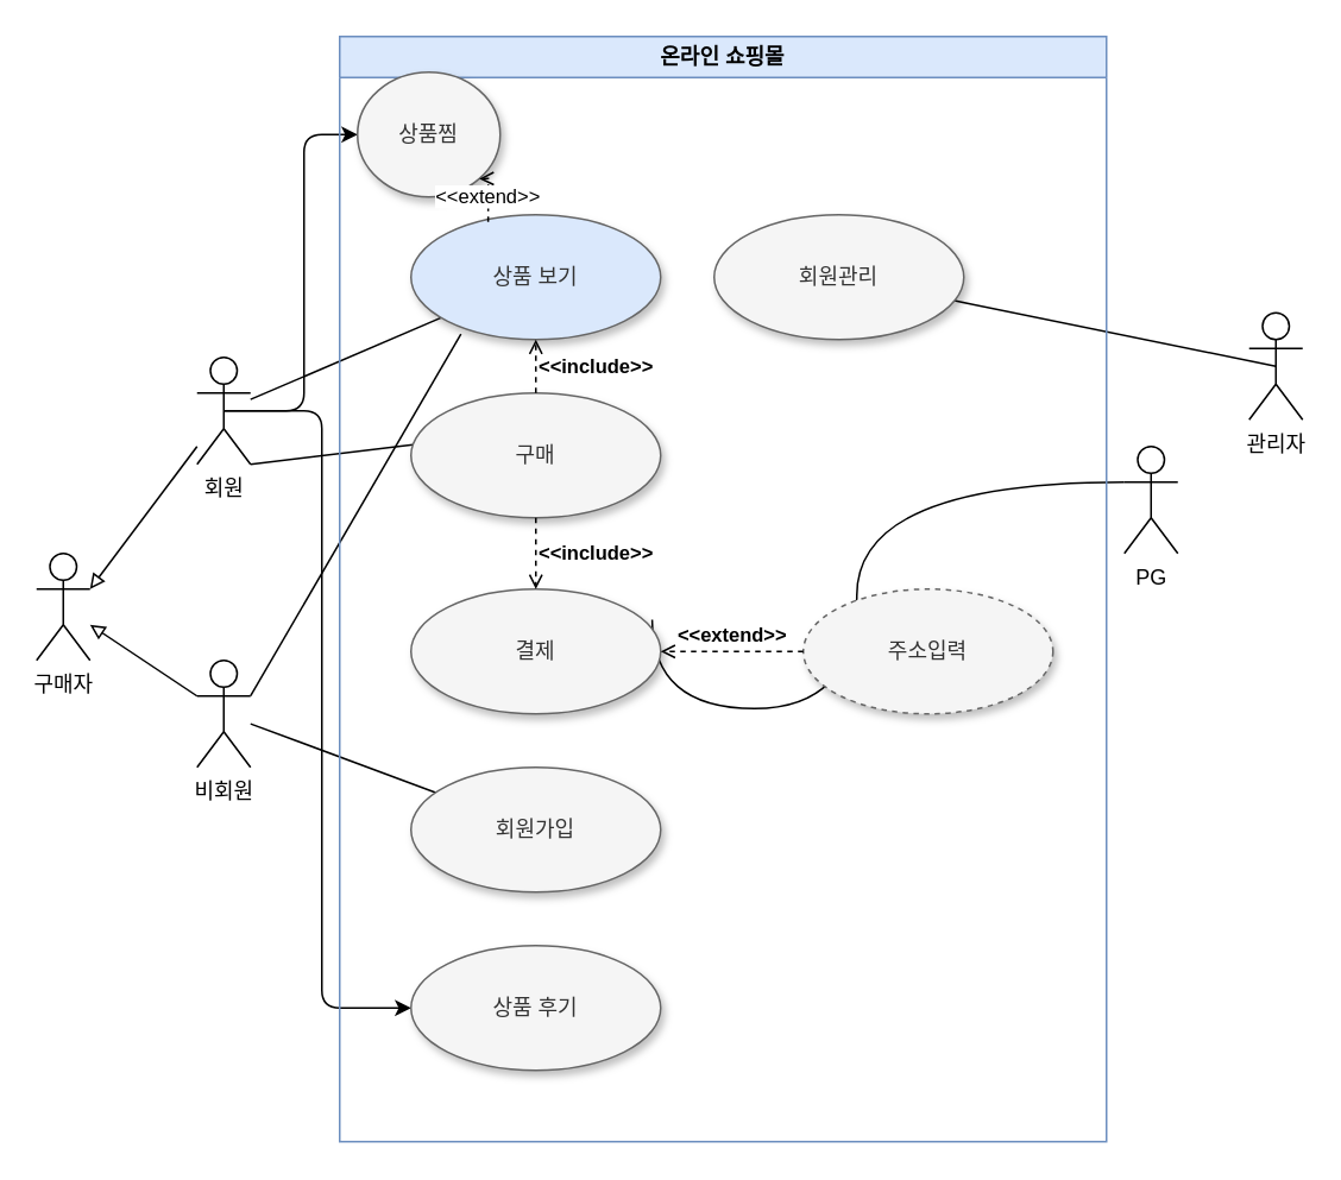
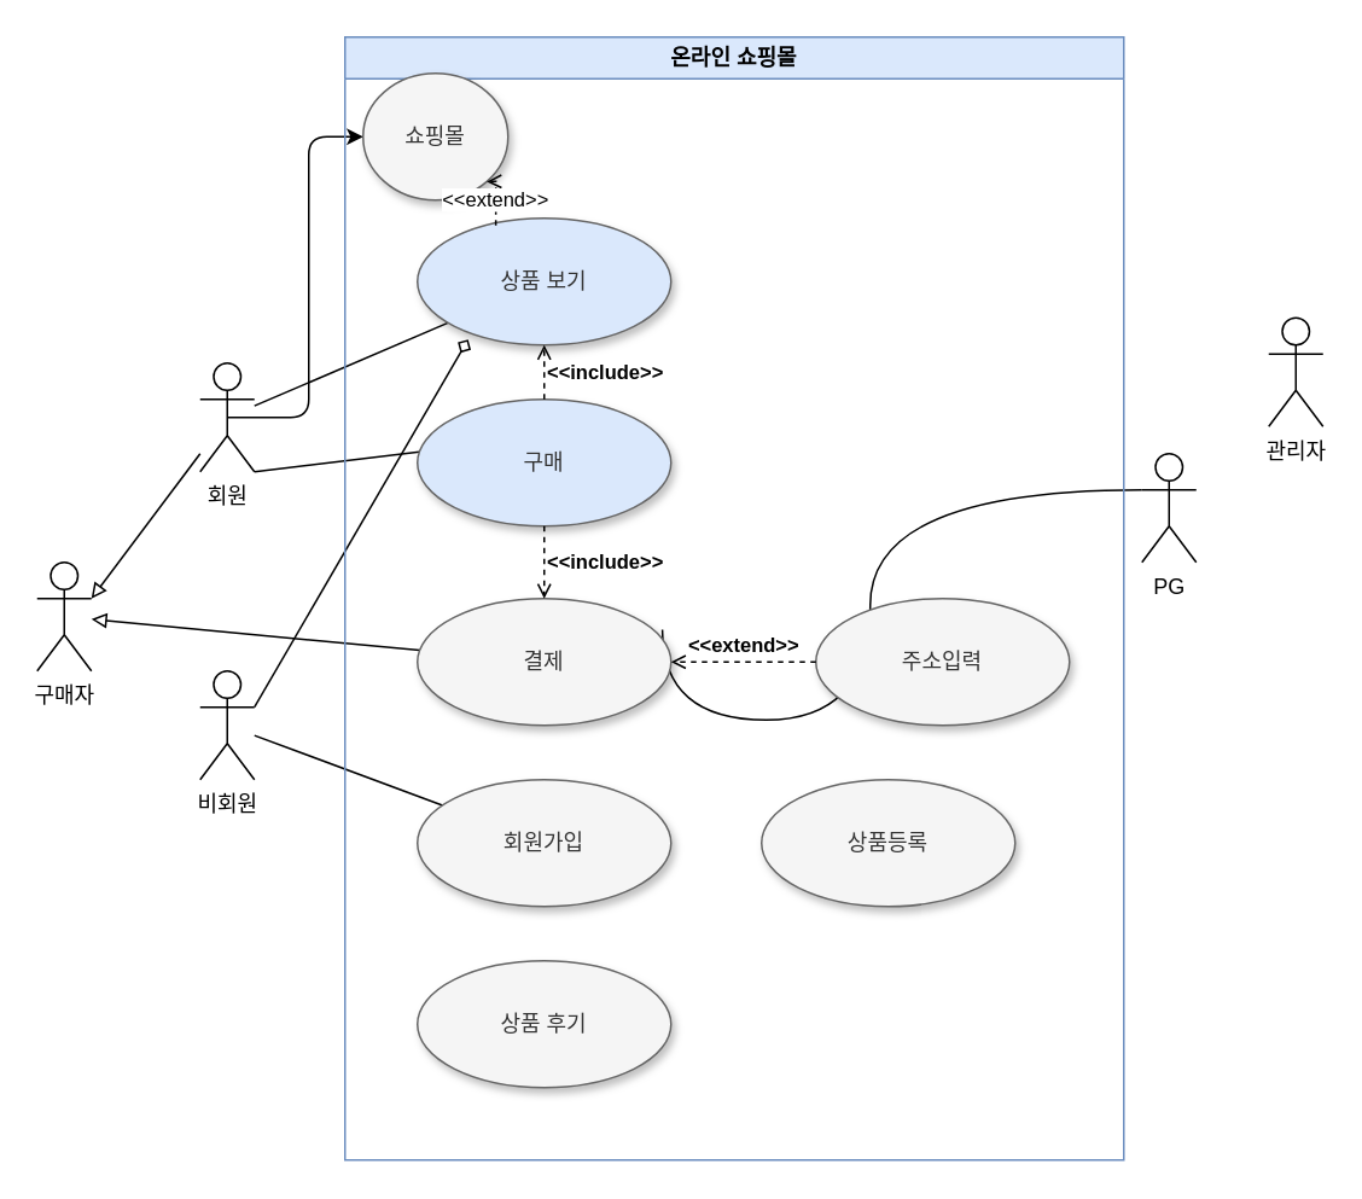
- <mxCell id="29" value="상품찜" style="ellipse;whiteSpace=wrap;html=1;fillColor=#f5f5f5;strokeColor=#666666;fontColor=#333333;shadow=1;" vertex="1" parent="17"><mxGeometry x="10" y="20" width="80" height="70" as="geometry" /></mxCell>
+ <mxCell id="29" value="쇼핑몰" style="ellipse;whiteSpace=wrap;html=1;fillColor=#f5f5f5;strokeColor=#666666;fontColor=#333333;shadow=1;" vertex="1" parent="17"><mxGeometry x="10" y="20" width="80" height="70" as="geometry" /></mxCell>
- <mxCell id="19" value="회원관리" style="ellipse;whiteSpace=wrap;html=1;fillColor=#f5f5f5;strokeColor=#666666;fontColor=#333333;shadow=1;" vertex="1" parent="17"><mxGeometry x="210" y="100" width="140" height="70" as="geometry" /></mxCell>
- <mxCell id="11" style="rounded=0;orthogonalLoop=1;jettySize=auto;html=1;exitX=0.5;exitY=0.5;exitDx=0;exitDy=0;exitPerimeter=0;endArrow=none;endFill=0;" edge="1" parent="1" source="12" target="19"><mxGeometry relative="1" as="geometry" /></mxCell>
- <mxCell id="14" style="rounded=0;orthogonalLoop=1;jettySize=auto;html=1;exitX=1;exitY=0.333;exitDx=0;exitDy=0;exitPerimeter=0;entryX=0.2;entryY=0.957;entryDx=0;entryDy=0;entryPerimeter=0;endArrow=none;endFill=0;" edge="1" parent="1" source="10" target="21"><mxGeometry relative="1" as="geometry" /></mxCell>
+ <mxCell id="14" style="rounded=0;orthogonalLoop=1;jettySize=auto;html=1;exitX=1;exitY=0.333;exitDx=0;exitDy=0;exitPerimeter=0;entryX=0.2;entryY=0.957;entryDx=0;entryDy=0;entryPerimeter=0;endArrow=diamond;endFill=0;" edge="1" parent="1" source="10" target="21"><mxGeometry relative="1" as="geometry" /></mxCell>
- <mxCell id="22" value="구매" style="ellipse;whiteSpace=wrap;html=1;fillColor=#f5f5f5;strokeColor=#666666;fontColor=#333333;shadow=1;" vertex="1" parent="17"><mxGeometry x="40" y="200" width="140" height="70" as="geometry" /></mxCell>
+ <mxCell id="22" value="구매" style="ellipse;whiteSpace=wrap;html=1;fillColor=#dae8fc;strokeColor=#666666;fontColor=#333333;shadow=1;" vertex="1" parent="17"><mxGeometry x="40" y="200" width="140" height="70" as="geometry" /></mxCell>
- <mxCell id="20" value="주소입력" style="ellipse;whiteSpace=wrap;html=1;fillColor=#f5f5f5;strokeColor=#666666;fontColor=#333333;shadow=1;dashed=1;" vertex="1" parent="17"><mxGeometry x="260" y="310" width="140" height="70" as="geometry" /></mxCell>
+ <mxCell id="20" value="주소입력" style="ellipse;whiteSpace=wrap;html=1;fillColor=#f5f5f5;strokeColor=#666666;fontColor=#333333;shadow=1;" vertex="1" parent="17"><mxGeometry x="260" y="310" width="140" height="70" as="geometry" /></mxCell>
- <mxCell id="6" value="" style="rounded=0;orthogonalLoop=1;jettySize=auto;html=1;startArrow=block;startFill=0;endArrow=none;endFill=0;" edge="1" parent="1" source="8" target="10"><mxGeometry relative="1" as="geometry"><mxPoint x="130" y="340" as="targetPoint" /></mxGeometry></mxCell>
+ <mxCell id="6" value="" style="rounded=0;orthogonalLoop=1;jettySize=auto;html=1;startArrow=block;startFill=0;endArrow=none;endFill=0;" edge="1" parent="1" source="8" target="24"><mxGeometry relative="1" as="geometry"><mxPoint x="130" y="340" as="targetPoint" /></mxGeometry></mxCell>
- <mxCell id="3" style="edgeStyle=orthogonalEdgeStyle;rounded=1;orthogonalLoop=1;jettySize=auto;html=1;exitX=0.5;exitY=0.5;exitDx=0;exitDy=0;exitPerimeter=0;entryX=0;entryY=0.5;entryDx=0;entryDy=0;curved=0;" edge="1" parent="1" source="5" target="28"><mxGeometry relative="1" as="geometry"><Array as="points"><mxPoint x="180" y="230" /><mxPoint x="180" y="565" /></Array></mxGeometry></mxCell>
+ <mxCell id="27" value="상품등록" style="ellipse;whiteSpace=wrap;html=1;fillColor=#f5f5f5;strokeColor=#666666;fontColor=#333333;shadow=1;" vertex="1" parent="17"><mxGeometry x="230" y="410" width="140" height="70" as="geometry" /></mxCell>
